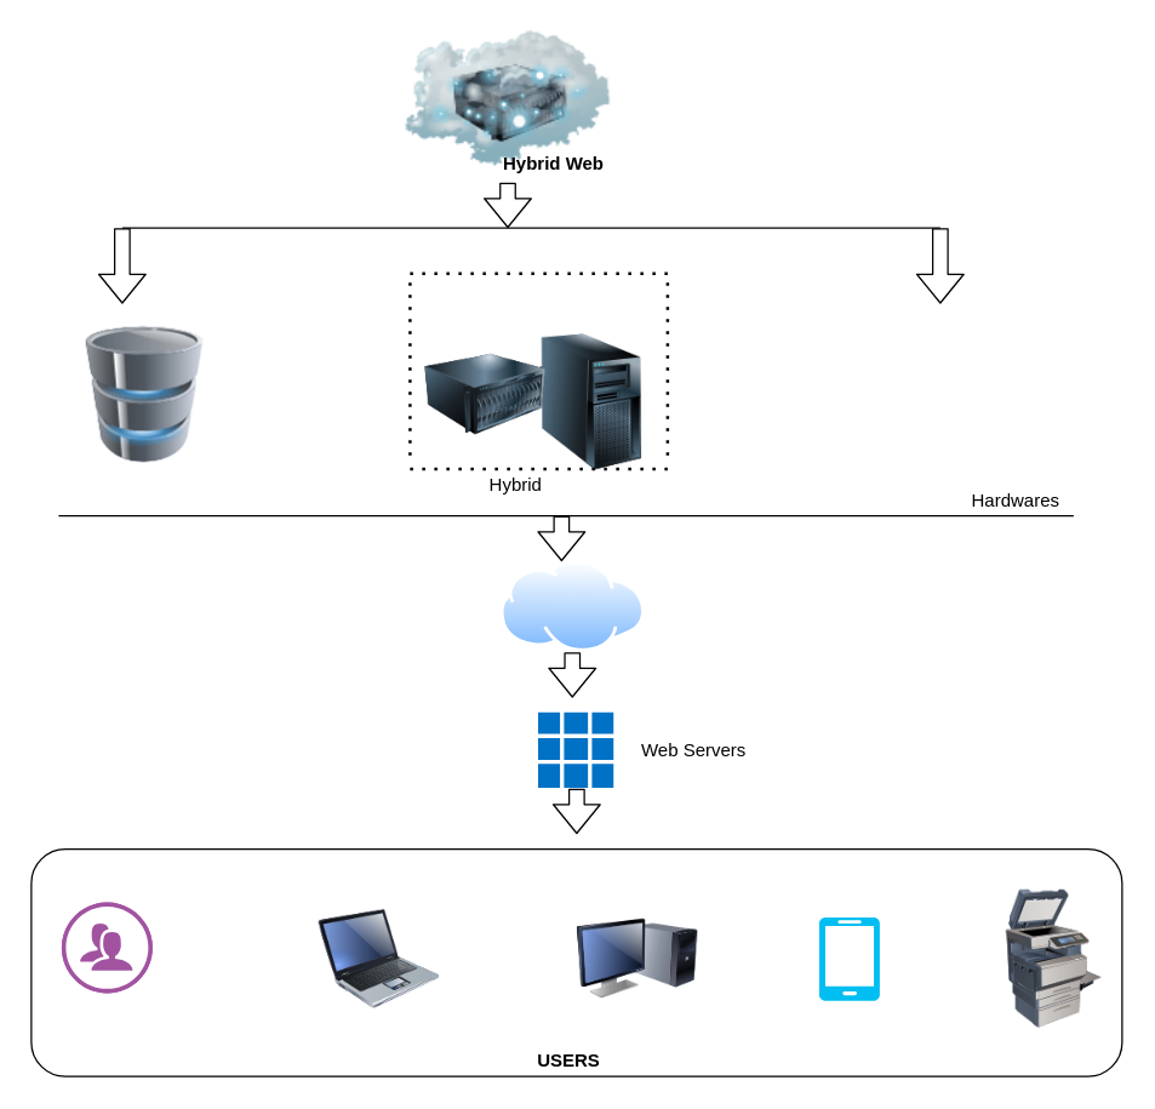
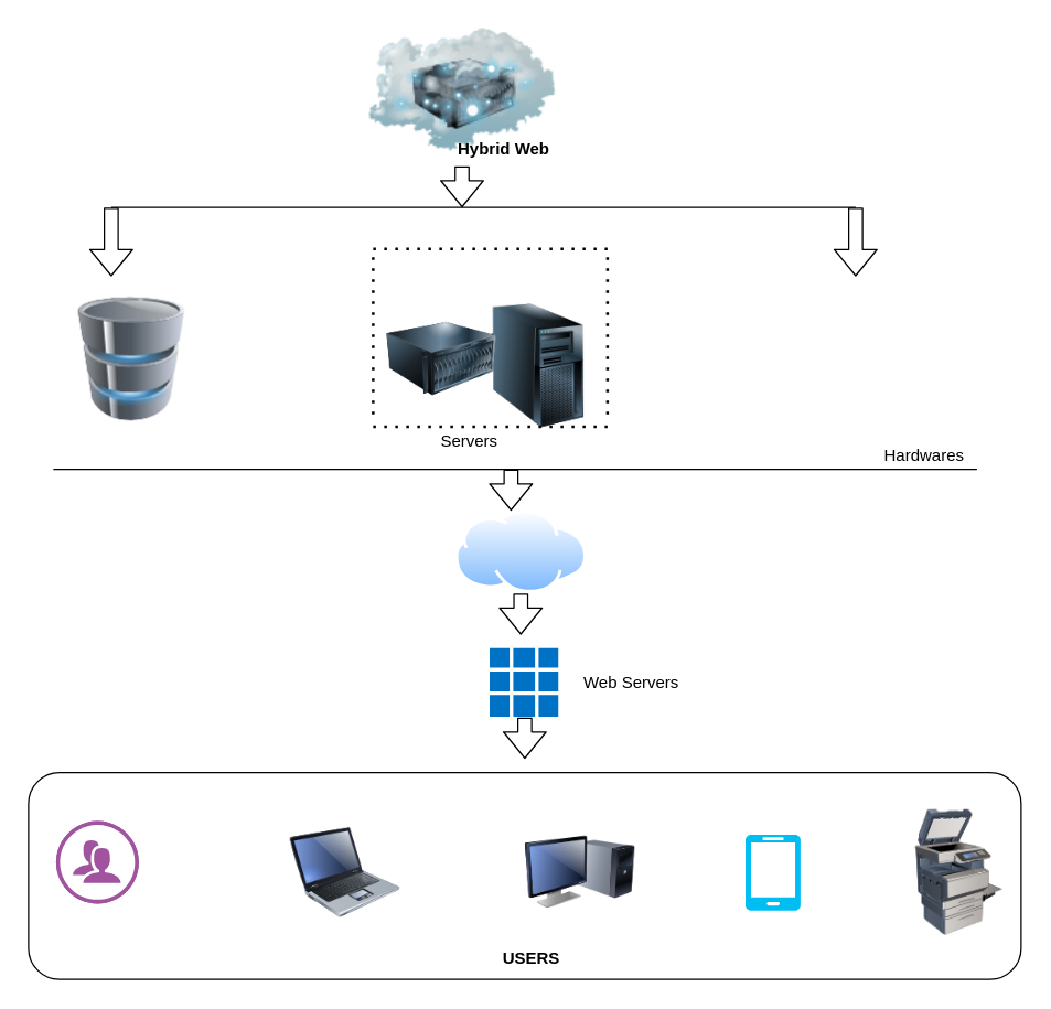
- <mxCell id="21" value="Hybrid&lt;br&gt;" style="text;html=1;strokeColor=none;fillColor=none;align=center;verticalAlign=middle;whiteSpace=wrap;rounded=0;" vertex="1" parent="1"><mxGeometry x="320" y="310" width="40" height="20" as="geometry" /></mxCell>
+ <mxCell id="21" value="Servers&lt;br&gt;" style="text;html=1;strokeColor=none;fillColor=none;align=center;verticalAlign=middle;whiteSpace=wrap;rounded=0;" vertex="1" parent="1"><mxGeometry x="320" y="310" width="40" height="20" as="geometry" /></mxCell>
- <mxCell id="17" value="&lt;b&gt;USERS&lt;/b&gt;" style="text;html=1;strokeColor=none;fillColor=none;align=center;verticalAlign=middle;whiteSpace=wrap;rounded=0;" vertex="1" parent="1"><mxGeometry x="300" y="690" width="150" height="20" as="geometry" /></mxCell>
+ <mxCell id="17" value="&lt;b&gt;USERS&lt;/b&gt;" style="text;html=1;strokeColor=none;fillColor=none;align=center;verticalAlign=middle;whiteSpace=wrap;rounded=0;" vertex="1" parent="1"><mxGeometry x="310" y="685" width="150" height="20" as="geometry" /></mxCell>
